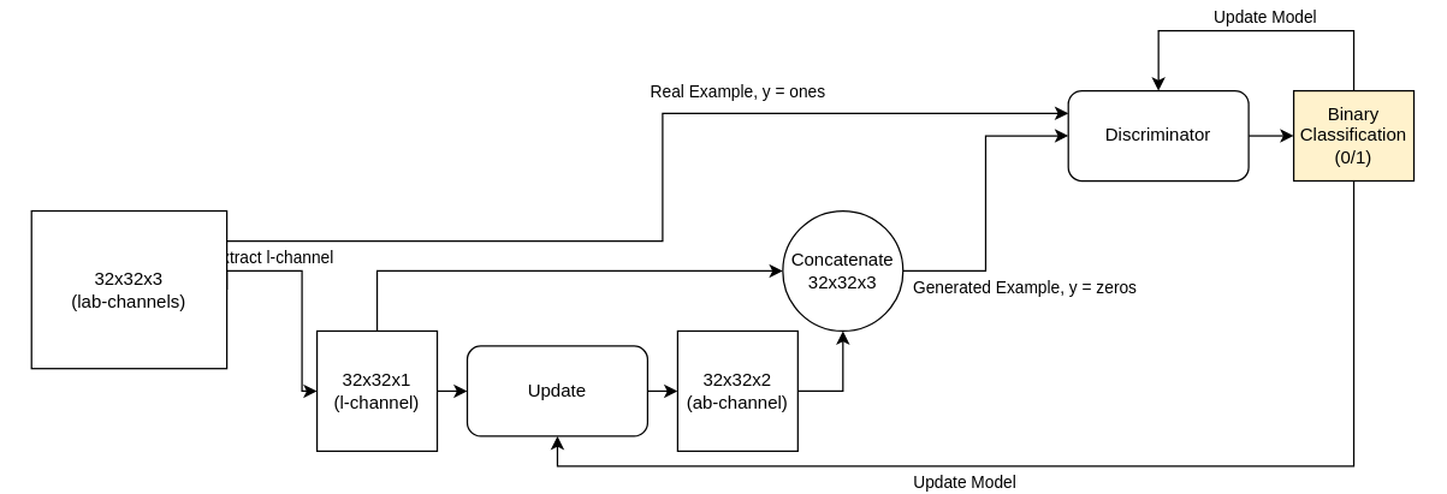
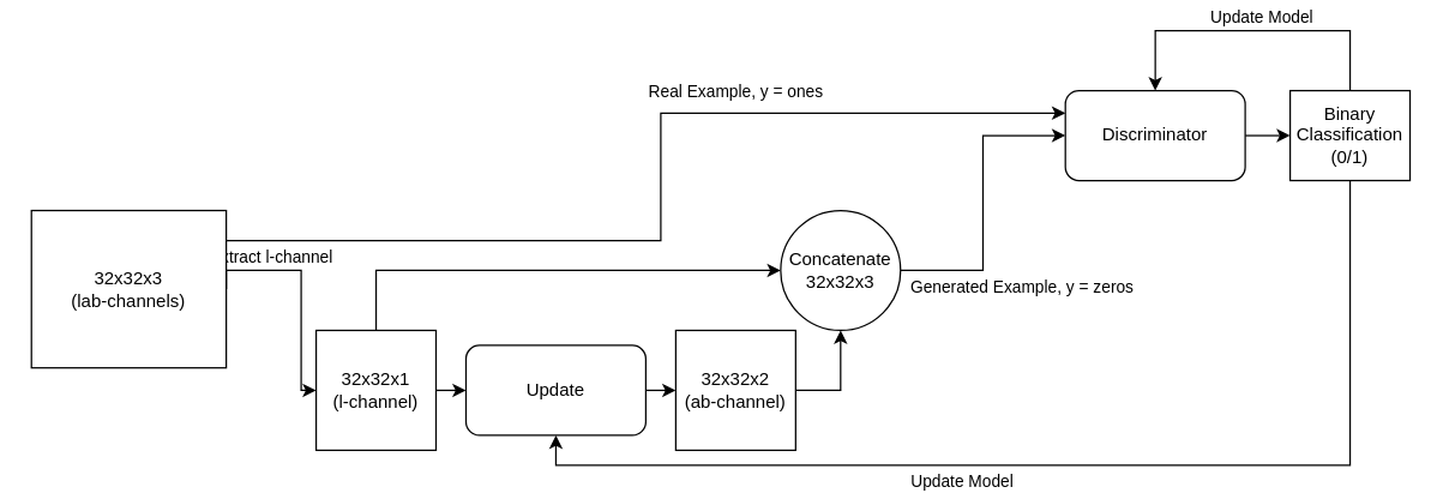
- <mxCell id="23" value="Binary Classification (0/1)" style="rounded=0;whiteSpace=wrap;html=1;fillColor=#fff2cc;" vertex="1" parent="1"><mxGeometry x="860" y="60" width="80" height="60" as="geometry" /></mxCell>
+ <mxCell id="23" value="Binary Classification (0/1)" style="rounded=0;whiteSpace=wrap;html=1;" vertex="1" parent="1"><mxGeometry x="860" y="60" width="80" height="60" as="geometry" /></mxCell>
